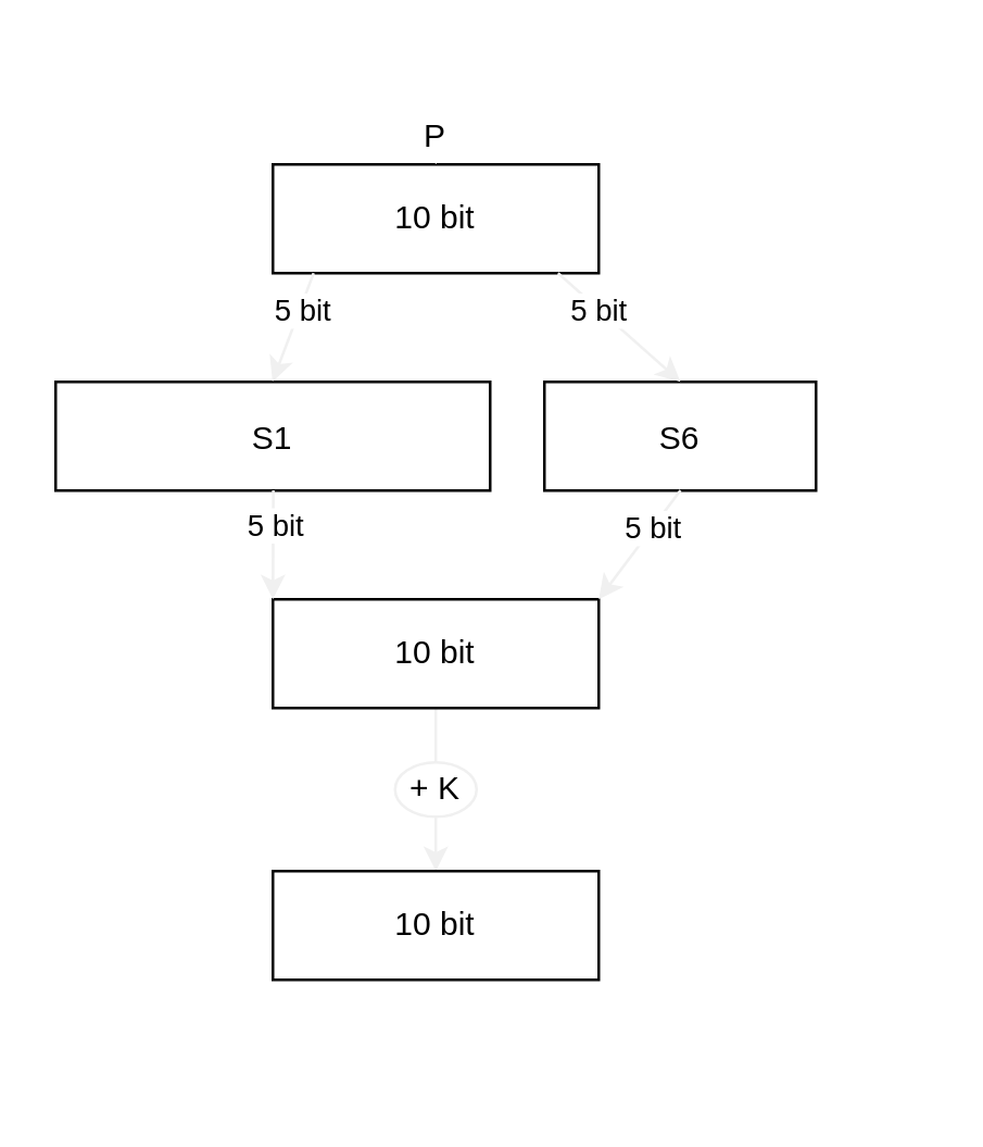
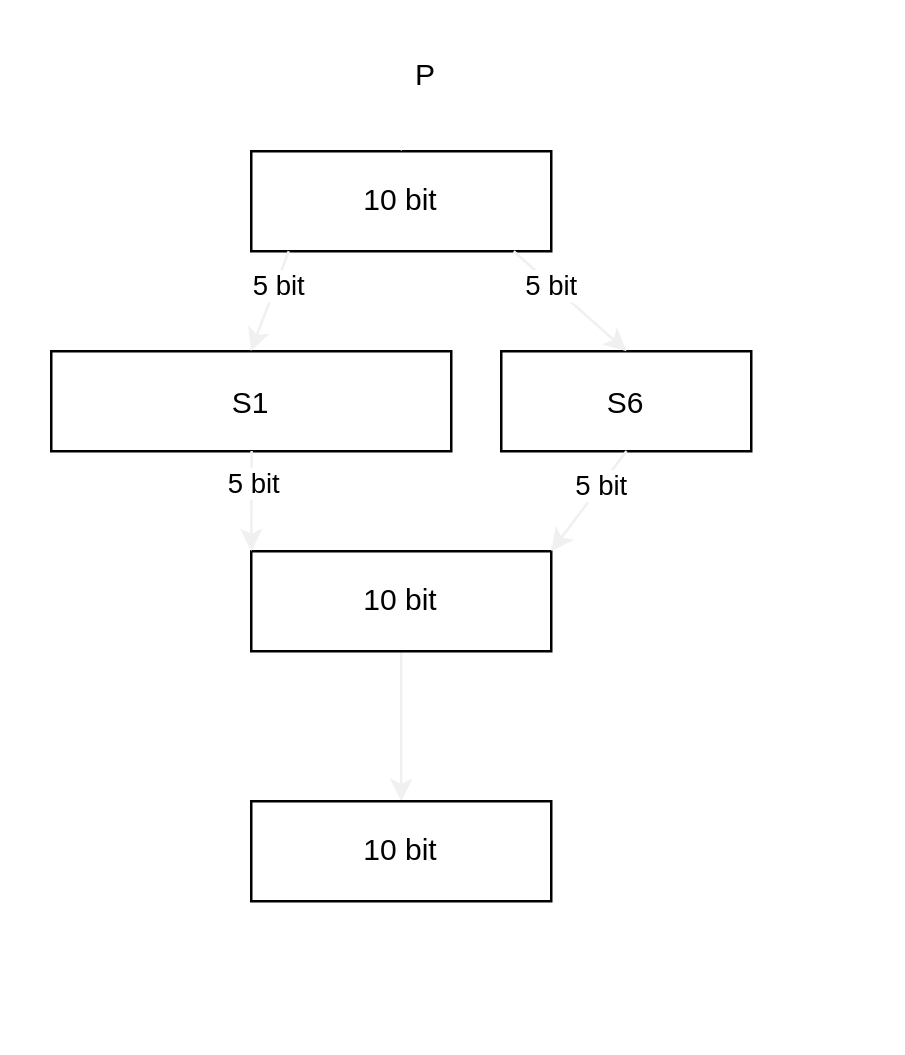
- <mxCell id="18" value="P" style="text;html=1;strokeColor=none;fillColor=none;align=center;verticalAlign=middle;whiteSpace=wrap;rounded=0;" parent="1" vertex="1"><mxGeometry x="140" y="40" width="40" height="20" as="geometry" /></mxCell>
+ <mxCell id="18" value="P" style="text;html=1;strokeColor=none;fillColor=none;align=center;verticalAlign=middle;whiteSpace=wrap;rounded=0;" parent="1" vertex="1"><mxGeometry x="150" y="20" width="40" height="20" as="geometry" /></mxCell>
- <mxCell id="17" value="+ K" style="ellipse;whiteSpace=wrap;html=1;rounded=0;strokeColor=#f0f0f0;" parent="1" vertex="1"><mxGeometry x="145" y="280" width="30" height="20" as="geometry" /></mxCell>
